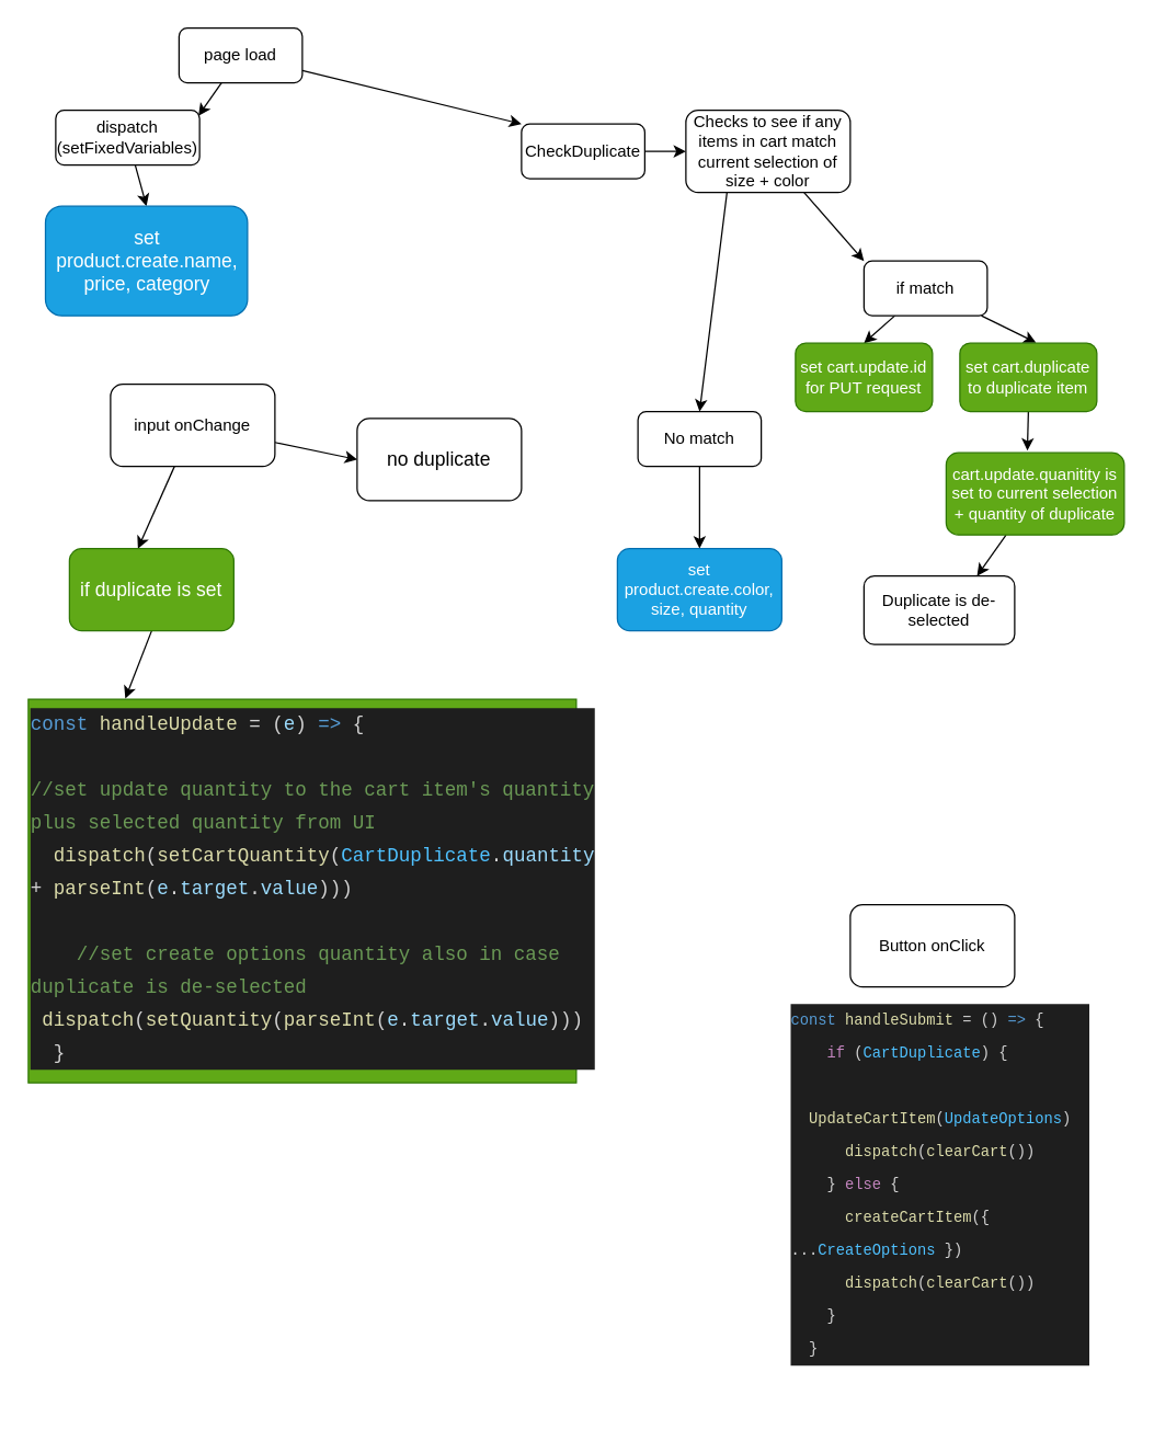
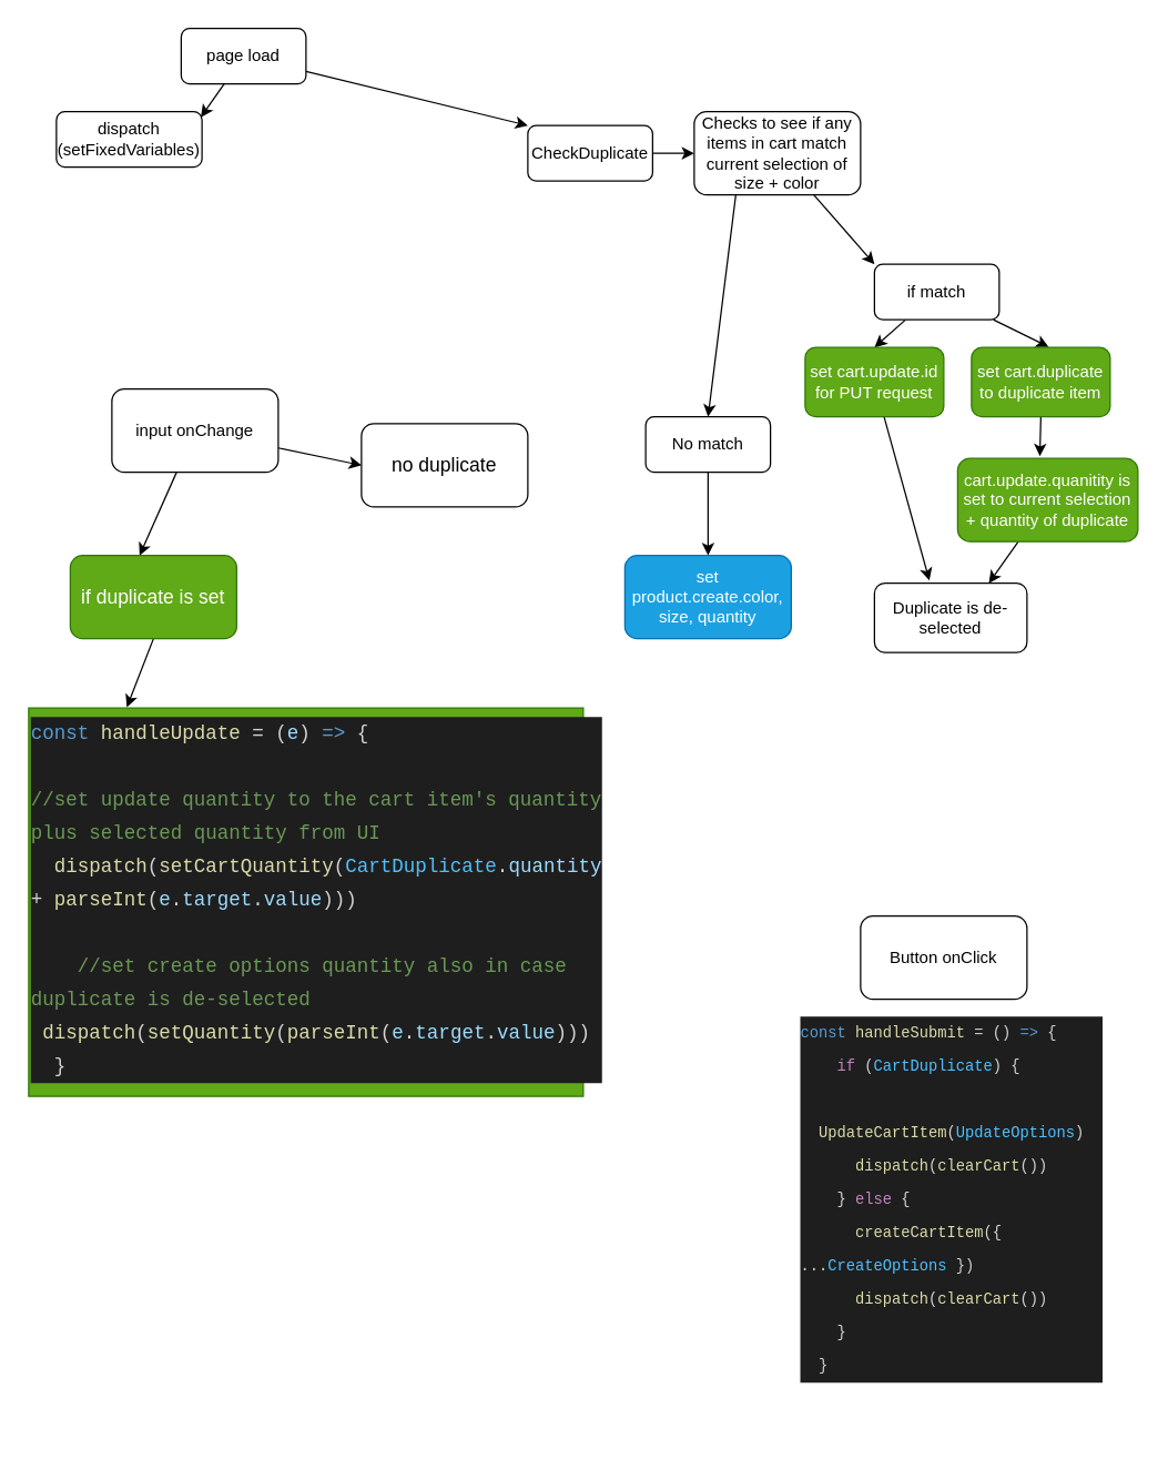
- <mxCell id="5" style="edgeStyle=none;html=1;entryX=0.5;entryY=0;entryDx=0;entryDy=0;fontSize=14;" edge="1" parent="1" source="6" target="34"><mxGeometry relative="1" as="geometry" /></mxCell>
- <mxCell id="34" value="set product.create.name, price, category" style="rounded=1;whiteSpace=wrap;html=1;fontSize=14;fillColor=#1ba1e2;fontColor=#ffffff;strokeColor=#006EAF;" vertex="1" parent="1"><mxGeometry x="32.5" y="150" width="147.5" height="80" as="geometry" /></mxCell>
+ <mxCell id="15" style="edgeStyle=none;html=1;entryX=0.36;entryY=-0.038;entryDx=0;entryDy=0;entryPerimeter=0;" edge="1" parent="1" source="16" target="23"><mxGeometry relative="1" as="geometry" /></mxCell>
